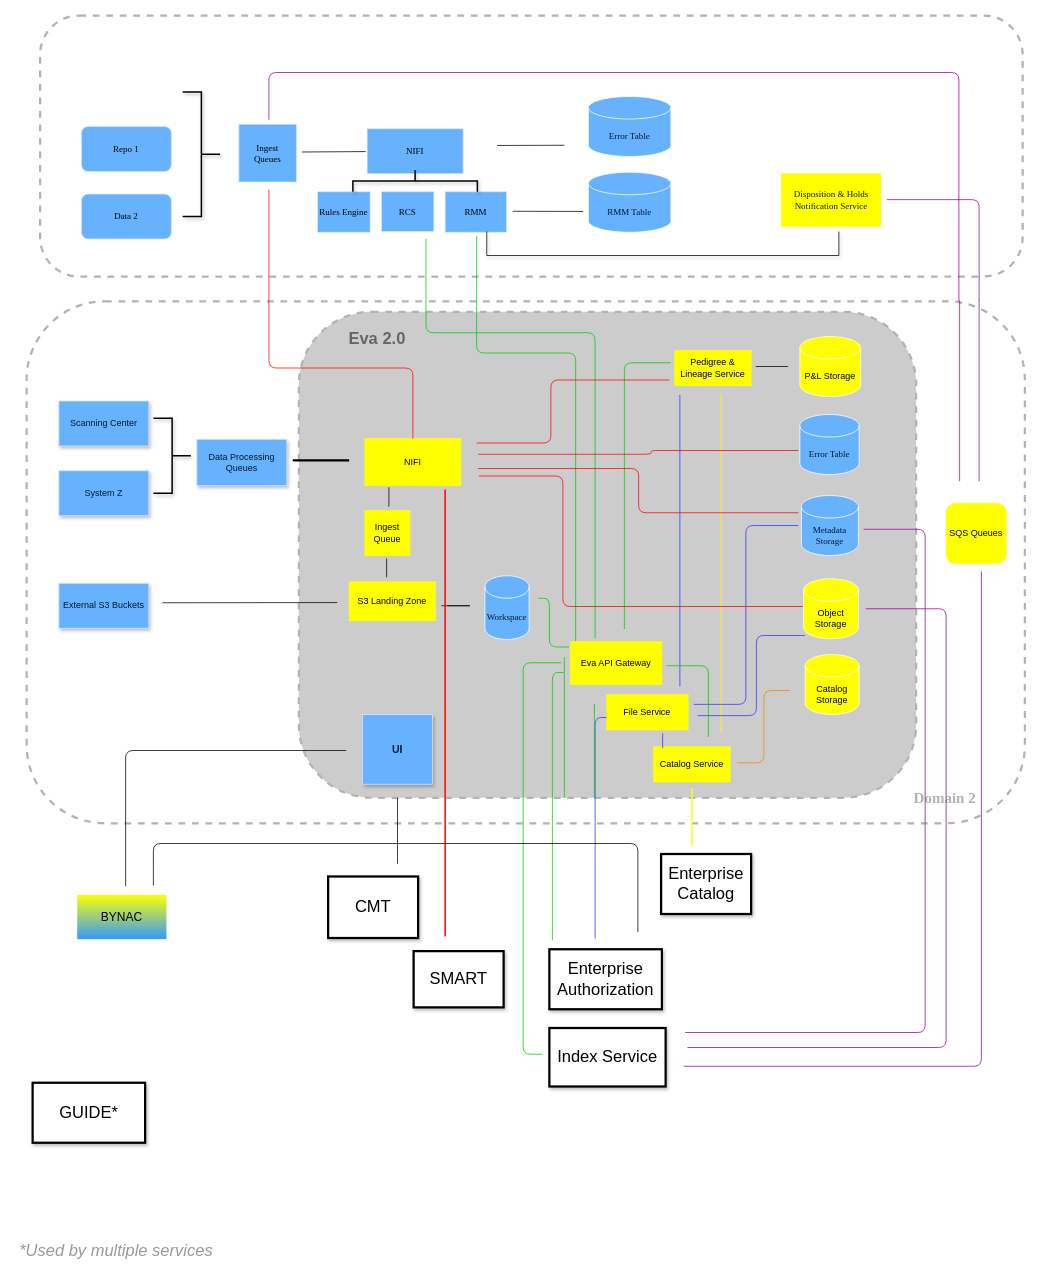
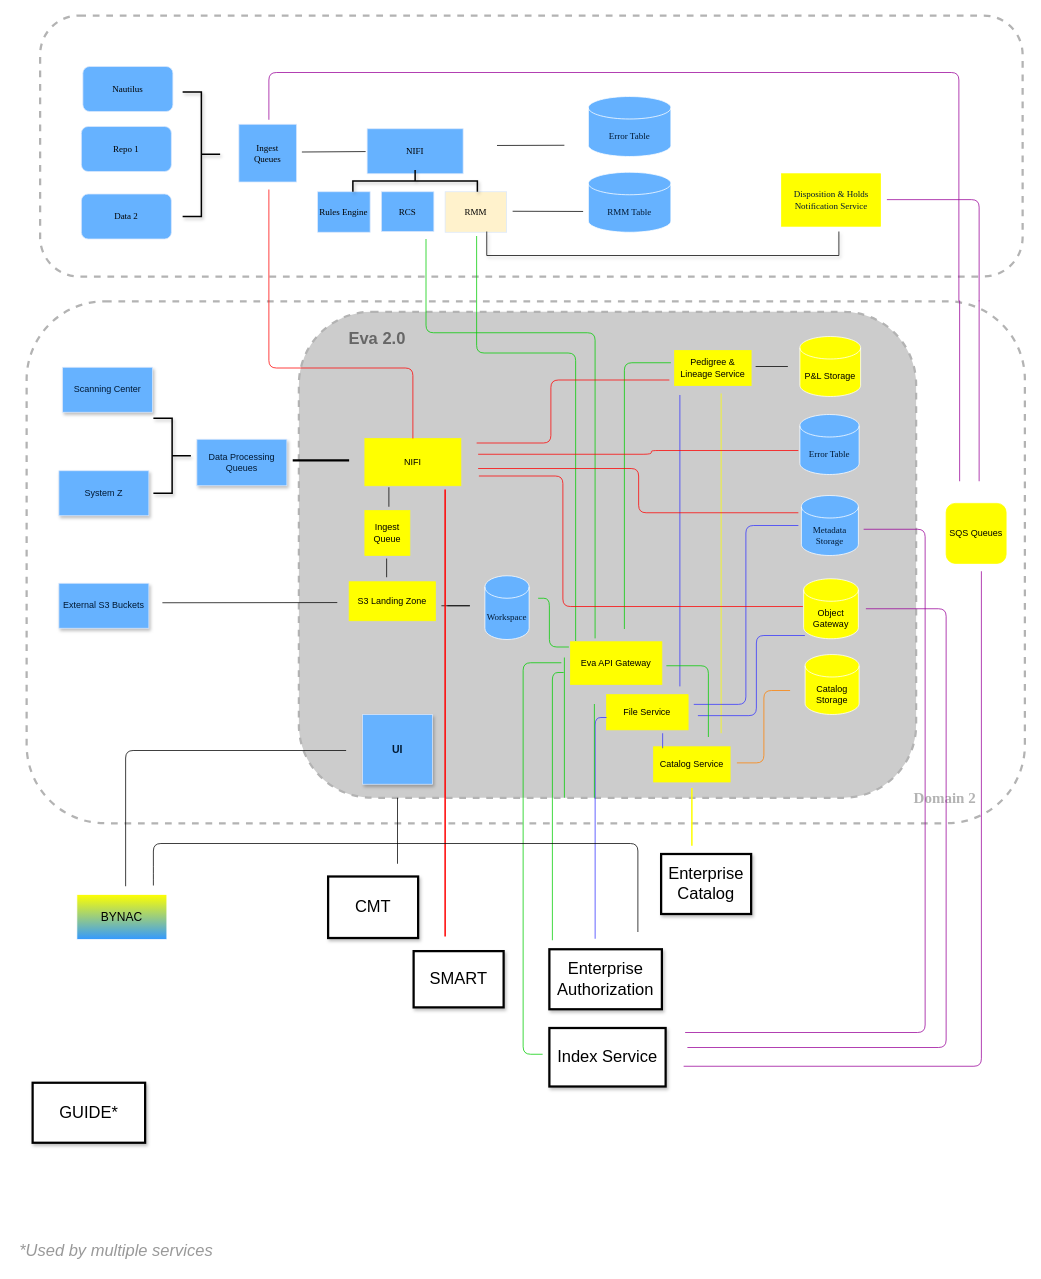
+ <mxCell id="5" value="Nautilus" style="rounded=1;whiteSpace=wrap;html=1;fontSize=12;fontStyle=0;fontFamily=Tahoma;strokeColor=#DAE8FC;fillColor=#66B2FF;" parent="1" vertex="1"><mxGeometry x="110" y="88" width="120" height="60" as="geometry" /></mxCell>
- <mxCell id="17" value="RMM" style="rounded=0;whiteSpace=wrap;html=1;fontSize=12;fontStyle=0;fontFamily=Tahoma;strokeColor=#DAE8FC;fillColor=#66B2FF;" parent="1" vertex="1"><mxGeometry x="593" y="255" width="82" height="54" as="geometry" /></mxCell>
+ <mxCell id="17" value="RMM" style="rounded=0;whiteSpace=wrap;html=1;fontSize=12;fontStyle=0;fontFamily=Tahoma;strokeColor=#DAE8FC;fillColor=#fff2cc;" parent="1" vertex="1"><mxGeometry x="593" y="255" width="82" height="54" as="geometry" /></mxCell>
- <mxCell id="20" value="Scanning Center" style="rounded=0;whiteSpace=wrap;html=1;fontFamily=Helvetica;fontSize=12;shadow=1;fontStyle=0;strokeColor=#DAE8FC;fontColor=#001933;fillColor=#66B2FF;" parent="1" vertex="1"><mxGeometry x="78" y="534" width="120" height="60" as="geometry" /></mxCell>
+ <mxCell id="20" value="Scanning Center" style="rounded=0;whiteSpace=wrap;html=1;fontFamily=Helvetica;fontSize=12;shadow=1;fontStyle=0;strokeColor=#DAE8FC;fontColor=#001933;fillColor=#66B2FF;" parent="1" vertex="1"><mxGeometry x="83" y="489" width="120" height="60" as="geometry" /></mxCell>
- <mxCell id="29" value="Object Storage" style="shape=cylinder3;whiteSpace=wrap;html=1;boundedLbl=1;backgroundOutline=1;size=15;strokeColor=#FFFFFF;fontFamily=Helvetica;fontSize=12;fontColor=#000000;fillColor=#FFFF00;rounded=0;" parent="1" vertex="1"><mxGeometry x="1071" y="771" width="73" height="80" as="geometry" /></mxCell>
+ <mxCell id="29" value="Object Gateway" style="shape=cylinder3;whiteSpace=wrap;html=1;boundedLbl=1;backgroundOutline=1;size=15;strokeColor=#FFFFFF;fontFamily=Helvetica;fontSize=12;fontColor=#000000;fillColor=#FFFF00;rounded=0;" parent="1" vertex="1"><mxGeometry x="1071" y="771" width="73" height="80" as="geometry" /></mxCell>
